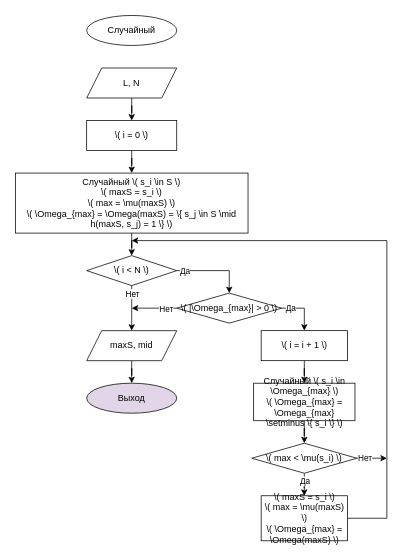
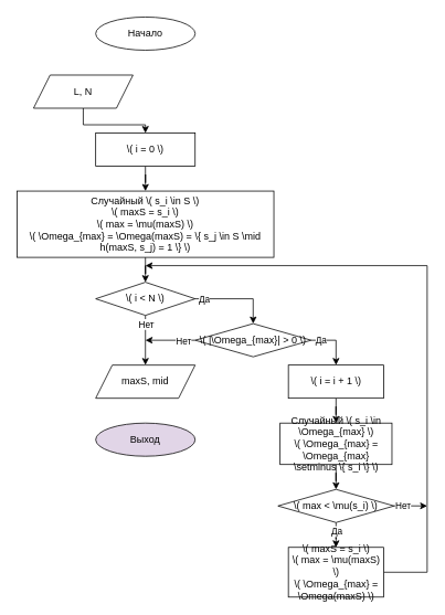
- <mxCell id="2" value="Случайный" style="ellipse;whiteSpace=wrap;html=1;" vertex="1" parent="1"><mxGeometry x="115" y="20" width="120" height="40" as="geometry" /></mxCell>
+ <mxCell id="2" value="Начало" style="ellipse;whiteSpace=wrap;html=1;" vertex="1" parent="1"><mxGeometry x="115" y="20" width="120" height="40" as="geometry" /></mxCell>
- <mxCell id="4" value="L, N" style="shape=parallelogram;perimeter=parallelogramPerimeter;whiteSpace=wrap;html=1;fixedSize=1;" vertex="1" parent="1"><mxGeometry x="115" y="90" width="120" height="40" as="geometry" /></mxCell>
+ <mxCell id="4" value="L, N" style="shape=parallelogram;perimeter=parallelogramPerimeter;whiteSpace=wrap;html=1;fixedSize=1;" vertex="1" parent="1"><mxGeometry x="40" y="90" width="120" height="40" as="geometry" /></mxCell>
- <mxCell id="31" style="edgeStyle=orthogonalEdgeStyle;rounded=0;orthogonalLoop=1;jettySize=auto;html=1;exitX=0.5;exitY=1;exitDx=0;exitDy=0;" edge="1" parent="1" source="32" target="14"><mxGeometry relative="1" as="geometry"><mxPoint x="175" y="555" as="sourcePoint" /></mxGeometry></mxCell>
